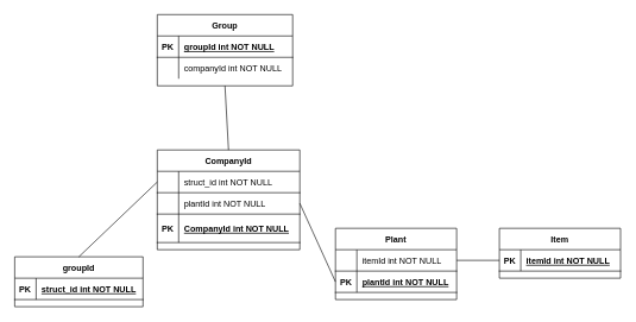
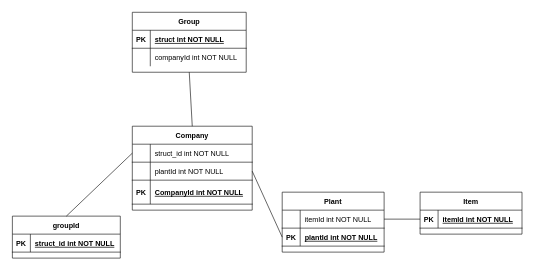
- <mxCell id="30" value="groupId int NOT NULL " style="shape=partialRectangle;overflow=hidden;connectable=0;fillColor=none;align=left;top=0;left=0;bottom=0;right=0;spacingLeft=6;fontStyle=5;" vertex="1" parent="28"><mxGeometry x="30" width="160" height="30" as="geometry"><mxRectangle width="160" height="30" as="alternateBounds" /></mxGeometry></mxCell>
+ <mxCell id="30" value="struct int NOT NULL " style="shape=partialRectangle;overflow=hidden;connectable=0;fillColor=none;align=left;top=0;left=0;bottom=0;right=0;spacingLeft=6;fontStyle=5;" vertex="1" parent="28"><mxGeometry x="30" width="160" height="30" as="geometry"><mxRectangle width="160" height="30" as="alternateBounds" /></mxGeometry></mxCell>
- <mxCell id="13" value="CompanyId" style="shape=table;startSize=30;container=1;collapsible=1;childLayout=tableLayout;fixedRows=1;rowLines=0;fontStyle=1;align=center;resizeLast=1;" vertex="1" parent="1"><mxGeometry x="220" y="210" width="200" height="140.0" as="geometry" /></mxCell>
+ <mxCell id="13" value="Company" style="shape=table;startSize=30;container=1;collapsible=1;childLayout=tableLayout;fixedRows=1;rowLines=0;fontStyle=1;align=center;resizeLast=1;" vertex="1" parent="1"><mxGeometry x="220" y="210" width="200" height="140.0" as="geometry" /></mxCell>
